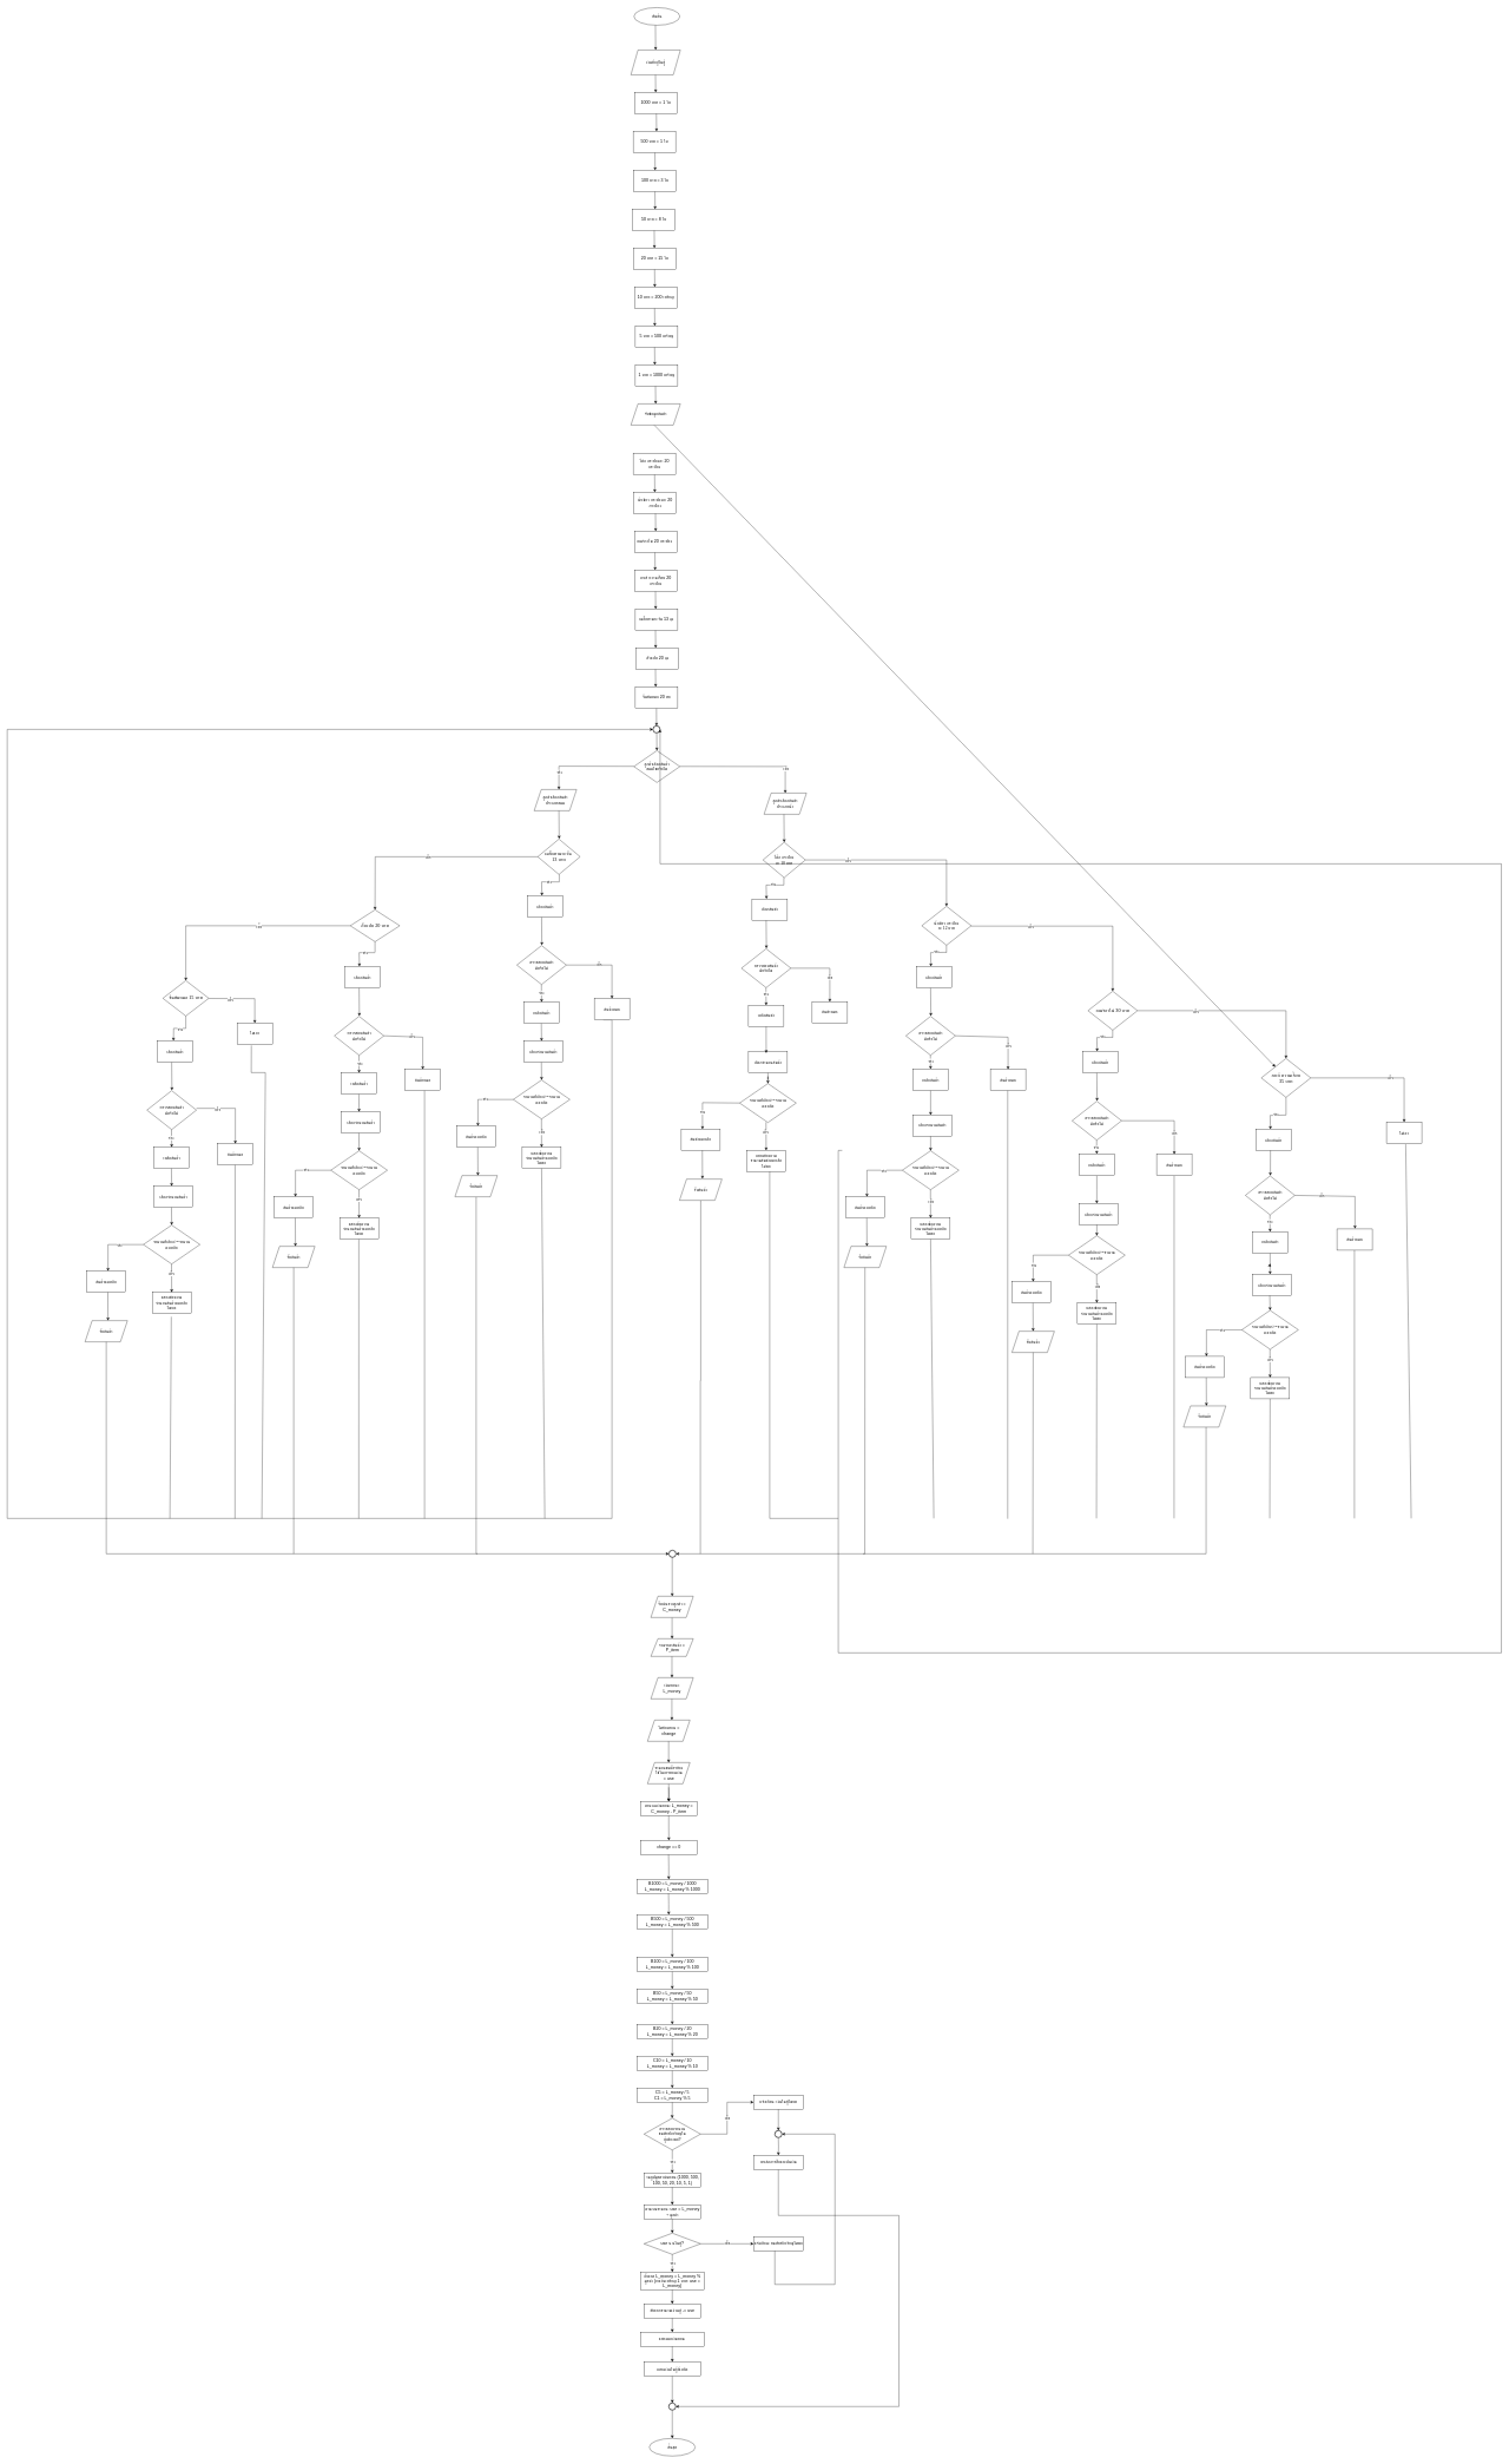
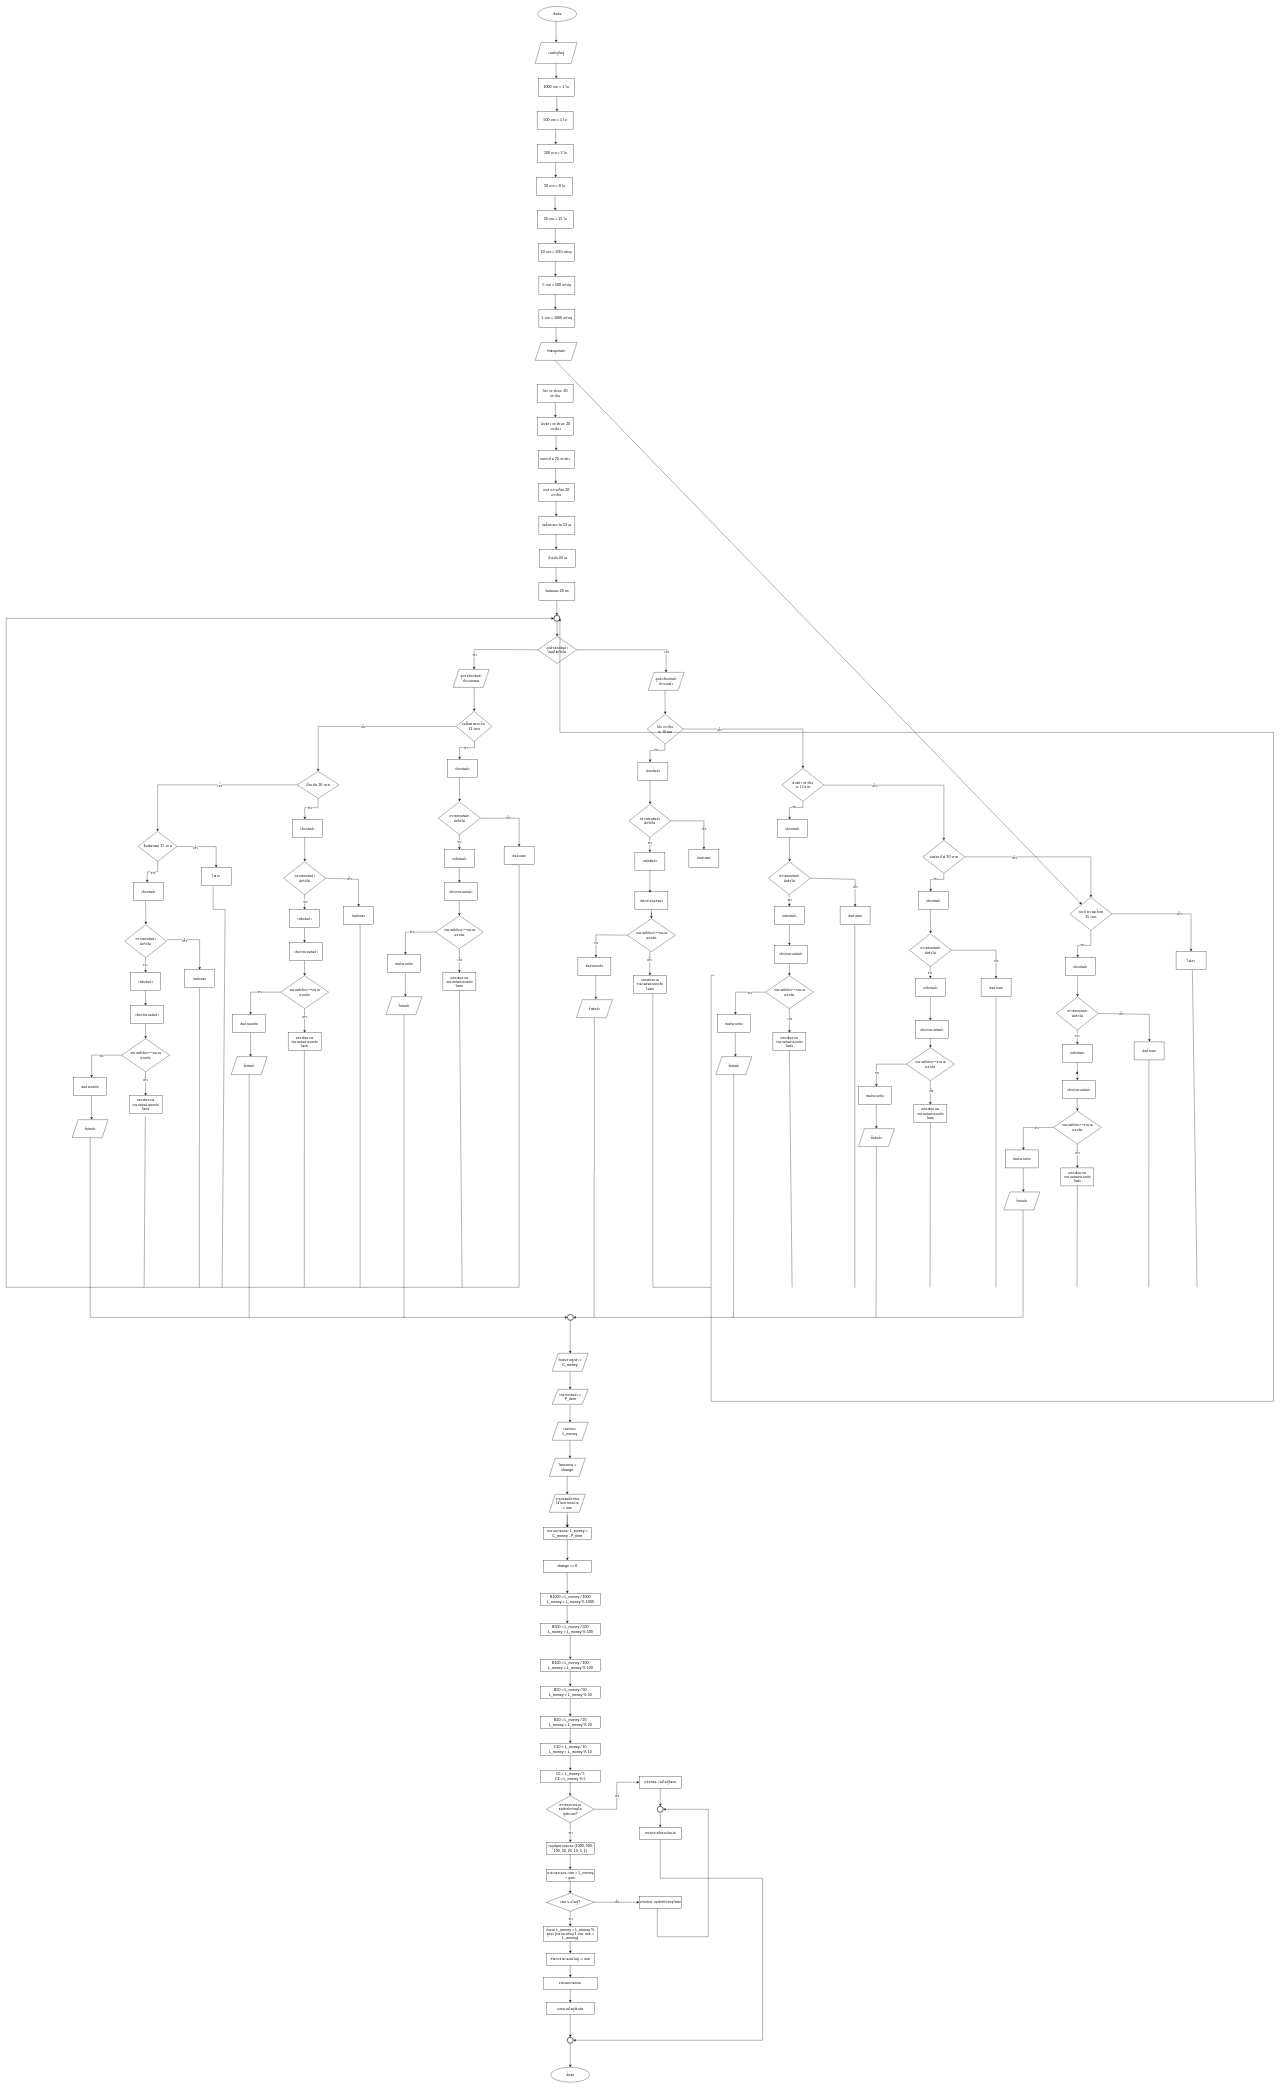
- <mxCell id="278" value="อัพเดตจำนวนเงิวนลู้ -= use" style="rounded=0;whiteSpace=wrap;html=1;" vertex="1" parent="1"><mxGeometry x="1820.5" y="6510" width="160" height="40" as="geometry" /></mxCell>
+ <mxCell id="278" value="อัพเดตจำนวนเงินในตู้ -= use" style="rounded=0;whiteSpace=wrap;html=1;" vertex="1" parent="1"><mxGeometry x="1820.5" y="6510" width="160" height="40" as="geometry" /></mxCell>
